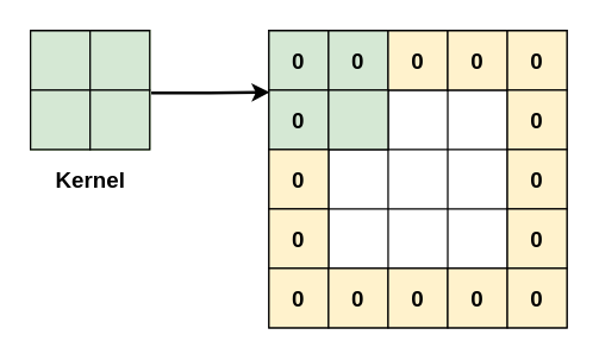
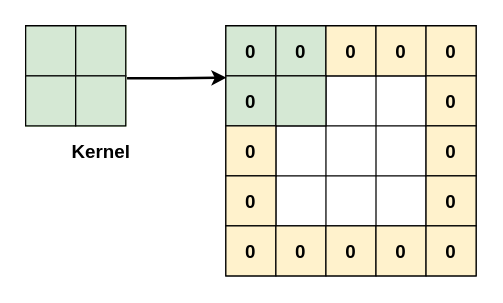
- <mxCell id="40" value="&lt;b&gt;Kernel&lt;/b&gt;" style="text;html=1;align=center;verticalAlign=middle;resizable=0;points=[];autosize=1;strokeColor=none;fontSize=15;" vertex="1" parent="1"><mxGeometry x="30" y="110" width="60" height="20" as="geometry" /></mxCell>
+ <mxCell id="40" value="&lt;b&gt;Kernel&lt;/b&gt;" style="text;html=1;align=center;verticalAlign=middle;resizable=0;points=[];autosize=1;strokeColor=none;fontSize=15;" vertex="1" parent="1"><mxGeometry x="50" y="110" width="60" height="20" as="geometry" /></mxCell>
